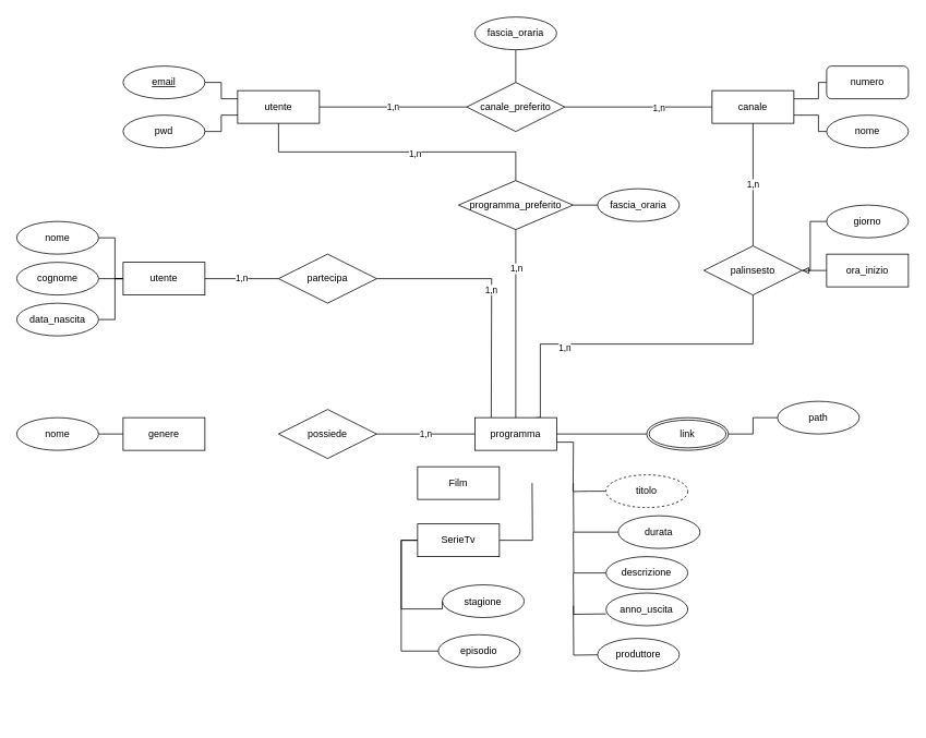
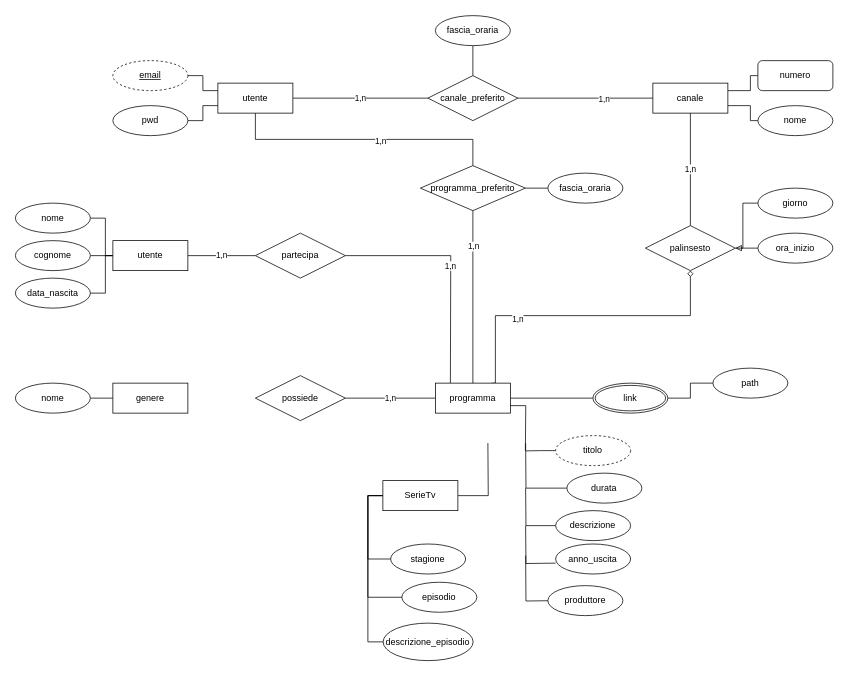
- <mxCell id="11" value="email" style="ellipse;whiteSpace=wrap;html=1;align=center;fontStyle=4;" parent="1" vertex="1"><mxGeometry x="150" y="80" width="100" height="40" as="geometry" /></mxCell>
+ <mxCell id="11" value="email" style="ellipse;whiteSpace=wrap;html=1;align=center;fontStyle=4;dashed=1;" parent="1" vertex="1"><mxGeometry x="150" y="80" width="100" height="40" as="geometry" /></mxCell>
- <mxCell id="57" value="ora_inizio" style="whiteSpace=wrap;html=1;align=center;rounded=0;" parent="1" vertex="1"><mxGeometry x="1010" y="310" width="100" height="40" as="geometry" /></mxCell>
+ <mxCell id="57" value="ora_inizio" style="ellipse;whiteSpace=wrap;html=1;align=center;" parent="1" vertex="1"><mxGeometry x="1010" y="310" width="100" height="40" as="geometry" /></mxCell>
- <mxCell id="23" style="edgeStyle=orthogonalEdgeStyle;rounded=0;orthogonalLoop=1;jettySize=auto;html=1;exitX=0.75;exitY=0;exitDx=0;exitDy=0;entryX=0.5;entryY=1;entryDx=0;entryDy=0;endArrow=none;endFill=0;" parent="1" source="26" target="55" edge="1"><mxGeometry relative="1" as="geometry"><Array as="points"><mxPoint x="660" y="510" /><mxPoint x="660" y="420" /><mxPoint x="920" y="420" /></Array></mxGeometry></mxCell>
+ <mxCell id="23" style="edgeStyle=orthogonalEdgeStyle;rounded=0;orthogonalLoop=1;jettySize=auto;html=1;exitX=0.75;exitY=0;exitDx=0;exitDy=0;entryX=0.5;entryY=1;entryDx=0;entryDy=0;endArrow=diamond;endFill=0;" parent="1" source="26" target="55" edge="1"><mxGeometry relative="1" as="geometry"><Array as="points"><mxPoint x="660" y="510" /><mxPoint x="660" y="420" /><mxPoint x="920" y="420" /></Array></mxGeometry></mxCell>
- <mxCell id="72" value="Film" style="whiteSpace=wrap;html=1;align=center;" vertex="1" parent="1"><mxGeometry x="510" y="570" width="100" height="40" as="geometry" /></mxCell>
- <mxCell id="40" value="stagione" style="ellipse;whiteSpace=wrap;html=1;align=center;" parent="1" vertex="1"><mxGeometry x="540.33" y="714.5" width="100" height="40" as="geometry" /></mxCell>
+ <mxCell id="40" value="stagione" style="ellipse;whiteSpace=wrap;html=1;align=center;" parent="1" vertex="1"><mxGeometry x="520.33" y="724.5" width="100" height="40" as="geometry" /></mxCell>
+ <mxCell id="68" value="" style="edgeStyle=orthogonalEdgeStyle;rounded=0;orthogonalLoop=1;jettySize=auto;html=1;startArrow=none;startFill=0;endArrow=none;endFill=0;entryX=0;entryY=0.5;entryDx=0;entryDy=0;exitX=0;exitY=0.5;exitDx=0;exitDy=0;" edge="1" parent="1" source="71" target="62"><mxGeometry relative="1" as="geometry" /></mxCell>
+ <mxCell id="62" value="descrizione_episodio" style="ellipse;whiteSpace=wrap;html=1;align=center;" parent="1" vertex="1"><mxGeometry x="510.33" y="830" width="120" height="50" as="geometry" /></mxCell>
